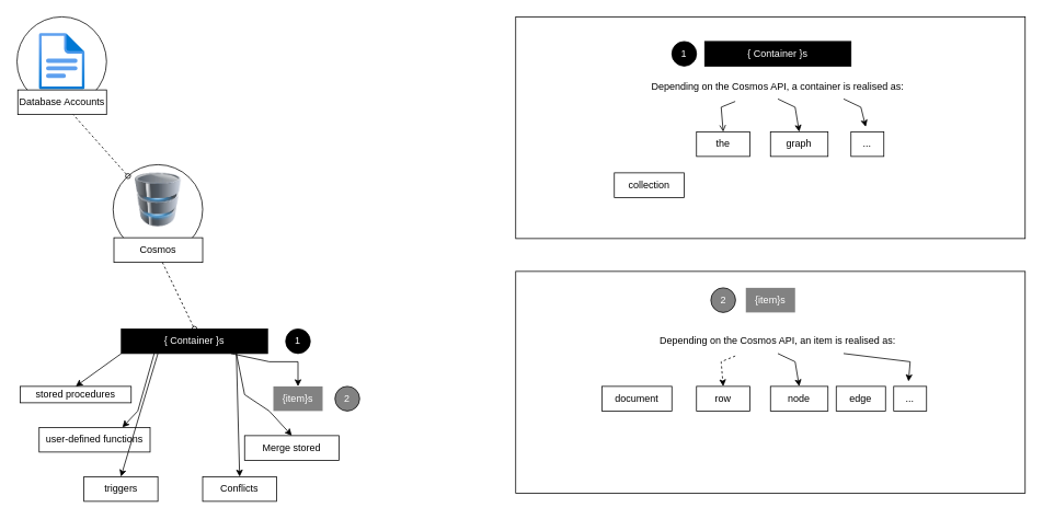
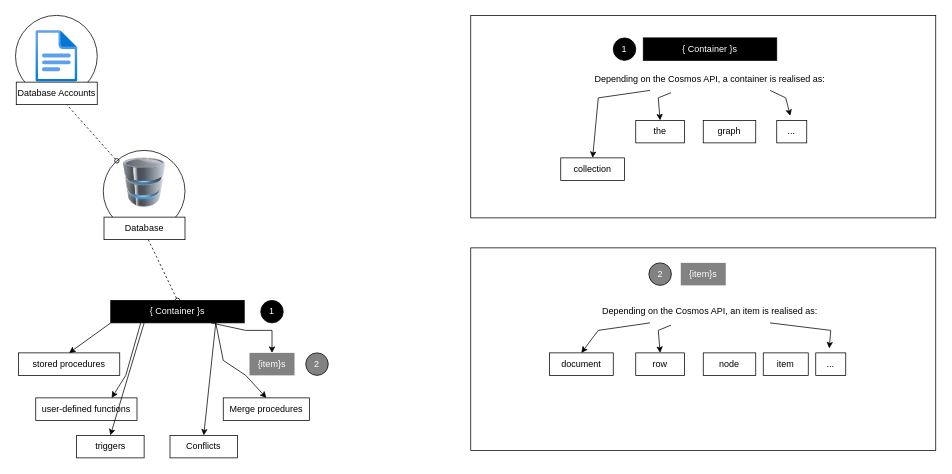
- <mxCell id="35" value="" style="endArrow=classic;html=1;rounded=0;entryX=0.5;entryY=0;entryDx=0;entryDy=0;exitX=0.5;exitY=1;exitDx=0;exitDy=0;" edge="1" parent="1" source="28" target="31"><mxGeometry width="50" height="50" relative="1" as="geometry"><mxPoint x="921" y="159" as="sourcePoint" /><mxPoint x="971" y="109" as="targetPoint" /><Array as="points"><mxPoint x="967" y="130" /></Array></mxGeometry></mxCell>
+ <mxCell id="33" value="" style="endArrow=classic;html=1;rounded=0;exitX=0.25;exitY=1;exitDx=0;exitDy=0;entryX=0.5;entryY=0;entryDx=0;entryDy=0;" edge="1" parent="1" source="28" target="29"><mxGeometry width="50" height="50" relative="1" as="geometry"><mxPoint x="667" y="240" as="sourcePoint" /><mxPoint x="717" y="190" as="targetPoint" /><Array as="points"><mxPoint x="797" y="130" /></Array></mxGeometry></mxCell>
- <mxCell id="34" value="" style="endArrow=open;html=1;rounded=0;exitX=0.338;exitY=1.1;exitDx=0;exitDy=0;entryX=0.5;entryY=0;entryDx=0;entryDy=0;exitPerimeter=0;" edge="1" parent="1" source="28" target="30"><mxGeometry width="50" height="50" relative="1" as="geometry"><mxPoint x="817" y="267.75" as="sourcePoint" /><mxPoint x="867" y="217.75" as="targetPoint" /><Array as="points"><mxPoint x="877" y="130" /></Array></mxGeometry></mxCell>
+ <mxCell id="34" value="" style="endArrow=classic;html=1;rounded=0;exitX=0.338;exitY=1.1;exitDx=0;exitDy=0;entryX=0.5;entryY=0;entryDx=0;entryDy=0;exitPerimeter=0;" edge="1" parent="1" source="28" target="30"><mxGeometry width="50" height="50" relative="1" as="geometry"><mxPoint x="817" y="267.75" as="sourcePoint" /><mxPoint x="867" y="217.75" as="targetPoint" /><Array as="points"><mxPoint x="877" y="130" /></Array></mxGeometry></mxCell>
- <mxCell id="6" value="Cosmos" style="text;html=1;align=center;verticalAlign=middle;whiteSpace=wrap;rounded=0;strokeColor=default;fillColor=default;" vertex="1" parent="1"><mxGeometry x="138" y="289" width="108" height="30" as="geometry" /></mxCell>
+ <mxCell id="6" value="Database" style="text;html=1;align=center;verticalAlign=middle;whiteSpace=wrap;rounded=0;strokeColor=default;fillColor=default;" vertex="1" parent="1"><mxGeometry x="138" y="289" width="108" height="30" as="geometry" /></mxCell>
+ <mxCell id="43" value="" style="endArrow=classic;html=1;rounded=0;exitX=0.25;exitY=1;exitDx=0;exitDy=0;entryX=0.5;entryY=0;entryDx=0;entryDy=0;" edge="1" parent="1" source="38" target="39"><mxGeometry width="50" height="50" relative="1" as="geometry"><mxPoint x="667" y="550" as="sourcePoint" /><mxPoint x="717" y="500" as="targetPoint" /><Array as="points"><mxPoint x="797" y="440" /></Array></mxGeometry></mxCell>
- <mxCell id="45" value="" style="endArrow=classic;html=1;rounded=0;entryX=0.5;entryY=0;entryDx=0;entryDy=0;exitX=0.5;exitY=1;exitDx=0;exitDy=0;" edge="1" parent="1" source="38" target="41"><mxGeometry width="50" height="50" relative="1" as="geometry"><mxPoint x="921" y="469" as="sourcePoint" /><mxPoint x="971" y="419" as="targetPoint" /><Array as="points"><mxPoint x="967" y="440" /></Array></mxGeometry></mxCell>
- <mxCell id="44" value="" style="endArrow=classic;html=1;rounded=0;exitX=0.338;exitY=1.1;exitDx=0;exitDy=0;entryX=0.5;entryY=0;entryDx=0;entryDy=0;exitPerimeter=0;dashed=1;" edge="1" parent="1" source="38" target="40"><mxGeometry width="50" height="50" relative="1" as="geometry"><mxPoint x="817" y="577.75" as="sourcePoint" /><mxPoint x="867" y="527.75" as="targetPoint" /><Array as="points"><mxPoint x="877" y="440" /></Array></mxGeometry></mxCell>
+ <mxCell id="44" value="" style="endArrow=classic;html=1;rounded=0;exitX=0.338;exitY=1.1;exitDx=0;exitDy=0;entryX=0.5;entryY=0;entryDx=0;entryDy=0;exitPerimeter=0;" edge="1" parent="1" source="38" target="40"><mxGeometry width="50" height="50" relative="1" as="geometry"><mxPoint x="817" y="577.75" as="sourcePoint" /><mxPoint x="867" y="527.75" as="targetPoint" /><Array as="points"><mxPoint x="877" y="440" /></Array></mxGeometry></mxCell>
- <mxCell id="20" value="stored procedures" style="text;html=1;align=center;verticalAlign=middle;whiteSpace=wrap;rounded=0;fillColor=default;strokeColor=default;" vertex="1" parent="1"><mxGeometry x="24" y="470" width="135" height="20" as="geometry" /></mxCell>
+ <mxCell id="20" value="stored procedures" style="text;html=1;align=center;verticalAlign=middle;whiteSpace=wrap;rounded=0;fillColor=default;strokeColor=default;" vertex="1" parent="1"><mxGeometry x="24" y="470" width="135" height="30" as="geometry" /></mxCell>
- <mxCell id="49" value="edge" style="text;html=1;align=center;verticalAlign=middle;whiteSpace=wrap;rounded=0;fillColor=default;strokeColor=default;" vertex="1" parent="1"><mxGeometry x="1017" y="470" width="60" height="30" as="geometry" /></mxCell>
+ <mxCell id="49" value="item" style="text;html=1;align=center;verticalAlign=middle;whiteSpace=wrap;rounded=0;fillColor=default;strokeColor=default;" vertex="1" parent="1"><mxGeometry x="1017" y="470" width="60" height="30" as="geometry" /></mxCell>
- <mxCell id="19" value="user-defined functions" style="text;html=1;align=center;verticalAlign=middle;whiteSpace=wrap;rounded=0;fillColor=default;strokeColor=default;" vertex="1" parent="1"><mxGeometry x="47" y="520" width="135" height="30" as="geometry" /></mxCell>
+ <mxCell id="19" value="user-defined functions" style="text;html=1;align=center;verticalAlign=middle;whiteSpace=wrap;rounded=0;fillColor=default;strokeColor=default;" vertex="1" parent="1"><mxGeometry x="47" y="530" width="135" height="30" as="geometry" /></mxCell>
- <mxCell id="15" value="Merge stored" style="text;html=1;align=center;verticalAlign=middle;whiteSpace=wrap;rounded=0;fillColor=default;strokeColor=default;" vertex="1" parent="1"><mxGeometry x="297" y="530" width="115" height="30" as="geometry" /></mxCell>
+ <mxCell id="15" value="Merge procedures" style="text;html=1;align=center;verticalAlign=middle;whiteSpace=wrap;rounded=0;fillColor=default;strokeColor=default;" vertex="1" parent="1"><mxGeometry x="297" y="530" width="115" height="30" as="geometry" /></mxCell>
- <mxCell id="17" value="Conflicts" style="text;html=1;align=center;verticalAlign=middle;whiteSpace=wrap;rounded=0;fillColor=default;strokeColor=default;" vertex="1" parent="1"><mxGeometry x="246" y="580" width="90" height="30" as="geometry" /></mxCell>
+ <mxCell id="17" value="Conflicts" style="text;html=1;align=center;verticalAlign=middle;whiteSpace=wrap;rounded=0;fillColor=default;strokeColor=default;" vertex="1" parent="1"><mxGeometry x="226" y="580" width="90" height="30" as="geometry" /></mxCell>
